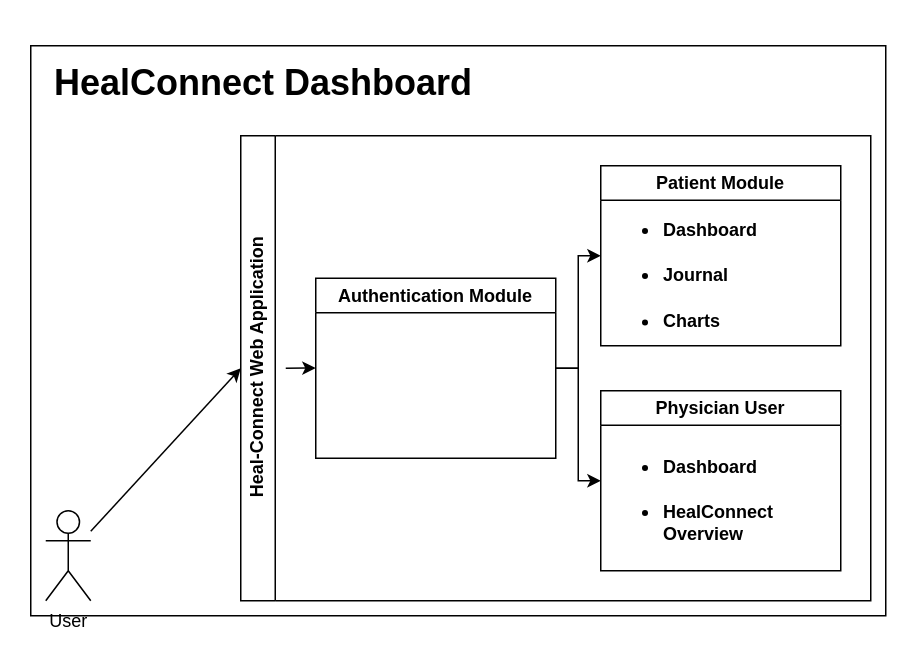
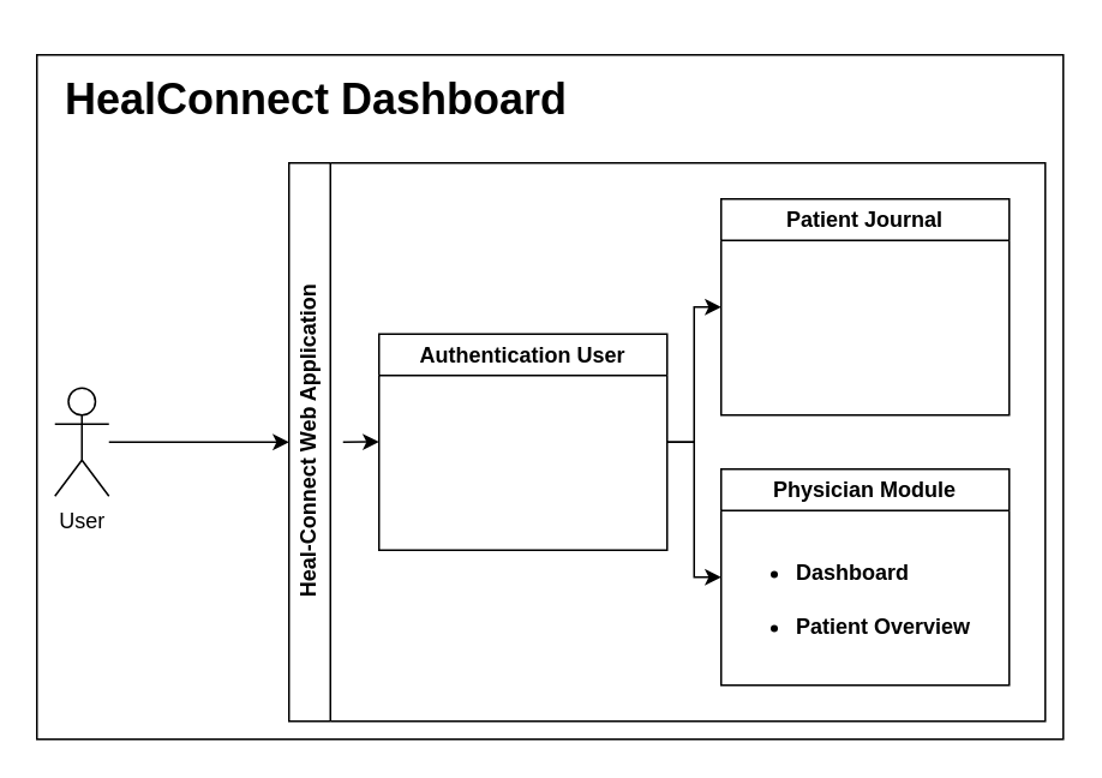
- <mxCell id="7" value="&lt;div&gt;Patient Module&lt;/div&gt;" style="swimlane;whiteSpace=wrap;html=1;" vertex="1" parent="3"><mxGeometry x="240" y="20" width="160" height="120" as="geometry" /></mxCell>
+ <mxCell id="7" value="&lt;div&gt;Patient Journal&lt;/div&gt;" style="swimlane;whiteSpace=wrap;html=1;" vertex="1" parent="3"><mxGeometry x="240" y="20" width="160" height="120" as="geometry" /></mxCell>
- <mxCell id="8" value="&lt;div align=&quot;left&quot;&gt;&lt;ul&gt;&lt;li&gt;&lt;div&gt;&lt;h4&gt;Dashboard&lt;br&gt;&lt;/h4&gt;&lt;/div&gt;&lt;/li&gt;&lt;li&gt;&lt;h4&gt;Journal&lt;br&gt;&lt;/h4&gt;&lt;/li&gt;&lt;li&gt;&lt;h4&gt;Charts&lt;br&gt;&lt;/h4&gt;&lt;/li&gt;&lt;/ul&gt;&lt;/div&gt;" style="text;html=1;strokeColor=none;fillColor=none;align=left;verticalAlign=middle;whiteSpace=wrap;rounded=0;" vertex="1" parent="7"><mxGeometry y="25" width="160" height="95" as="geometry" /></mxCell>
- <mxCell id="4" value="&lt;div&gt;Authentication Module&lt;/div&gt;" style="swimlane;whiteSpace=wrap;html=1;" vertex="1" parent="3"><mxGeometry x="50" y="95" width="160" height="120" as="geometry" /></mxCell>
+ <mxCell id="4" value="&lt;div&gt;Authentication User&lt;/div&gt;" style="swimlane;whiteSpace=wrap;html=1;" vertex="1" parent="3"><mxGeometry x="50" y="95" width="160" height="120" as="geometry" /></mxCell>
- <mxCell id="5" value="Physician User" style="swimlane;whiteSpace=wrap;html=1;" vertex="1" parent="3"><mxGeometry x="240" y="170" width="160" height="120" as="geometry" /></mxCell>
+ <mxCell id="5" value="Physician Module" style="swimlane;whiteSpace=wrap;html=1;" vertex="1" parent="3"><mxGeometry x="240" y="170" width="160" height="120" as="geometry" /></mxCell>
- <mxCell id="6" value="&lt;div align=&quot;left&quot;&gt;&lt;ul&gt;&lt;li&gt;&lt;div&gt;&lt;h4&gt;Dashboard&lt;br&gt;&lt;/h4&gt;&lt;/div&gt;&lt;/li&gt;&lt;li&gt;&lt;h4&gt;HealConnect Overview&lt;/h4&gt;&lt;/li&gt;&lt;/ul&gt;&lt;/div&gt;" style="text;html=1;strokeColor=none;fillColor=none;align=left;verticalAlign=middle;whiteSpace=wrap;rounded=0;" vertex="1" parent="5"><mxGeometry y="25" width="160" height="95" as="geometry" /></mxCell>
+ <mxCell id="6" value="&lt;div align=&quot;left&quot;&gt;&lt;ul&gt;&lt;li&gt;&lt;div&gt;&lt;h4&gt;Dashboard&lt;br&gt;&lt;/h4&gt;&lt;/div&gt;&lt;/li&gt;&lt;li&gt;&lt;h4&gt;Patient Overview&lt;/h4&gt;&lt;/li&gt;&lt;/ul&gt;&lt;/div&gt;" style="text;html=1;strokeColor=none;fillColor=none;align=left;verticalAlign=middle;whiteSpace=wrap;rounded=0;" vertex="1" parent="5"><mxGeometry y="25" width="160" height="95" as="geometry" /></mxCell>
- <mxCell id="12" value="&lt;div&gt;User&lt;/div&gt;" style="shape=umlActor;verticalLabelPosition=bottom;verticalAlign=top;html=1;outlineConnect=0;" vertex="1" parent="1"><mxGeometry x="30" y="340" width="30" height="60" as="geometry" /></mxCell>
+ <mxCell id="12" value="&lt;div&gt;User&lt;/div&gt;" style="shape=umlActor;verticalLabelPosition=bottom;verticalAlign=top;html=1;outlineConnect=0;" vertex="1" parent="1"><mxGeometry x="30" y="215" width="30" height="60" as="geometry" /></mxCell>
